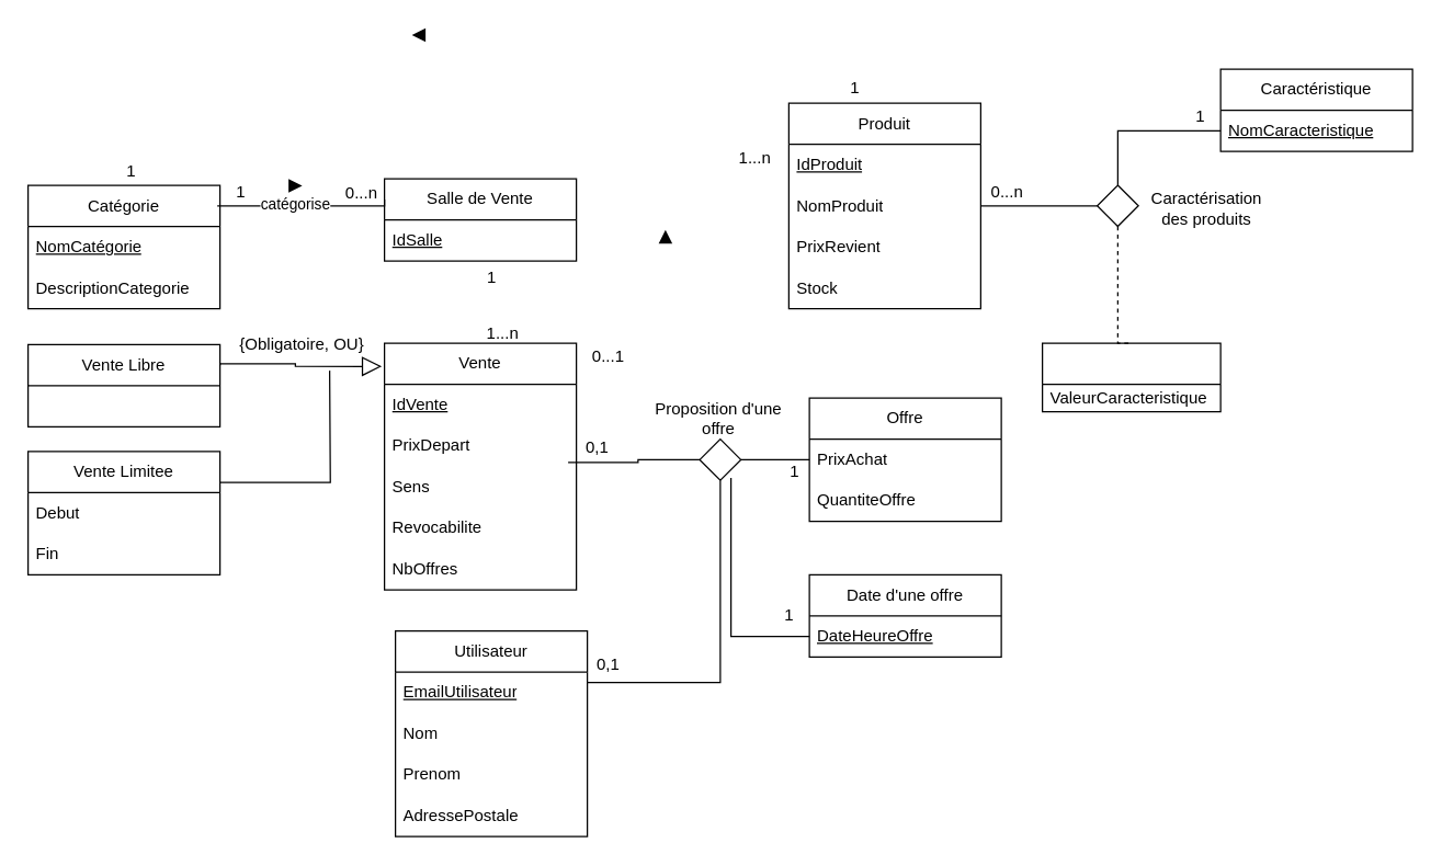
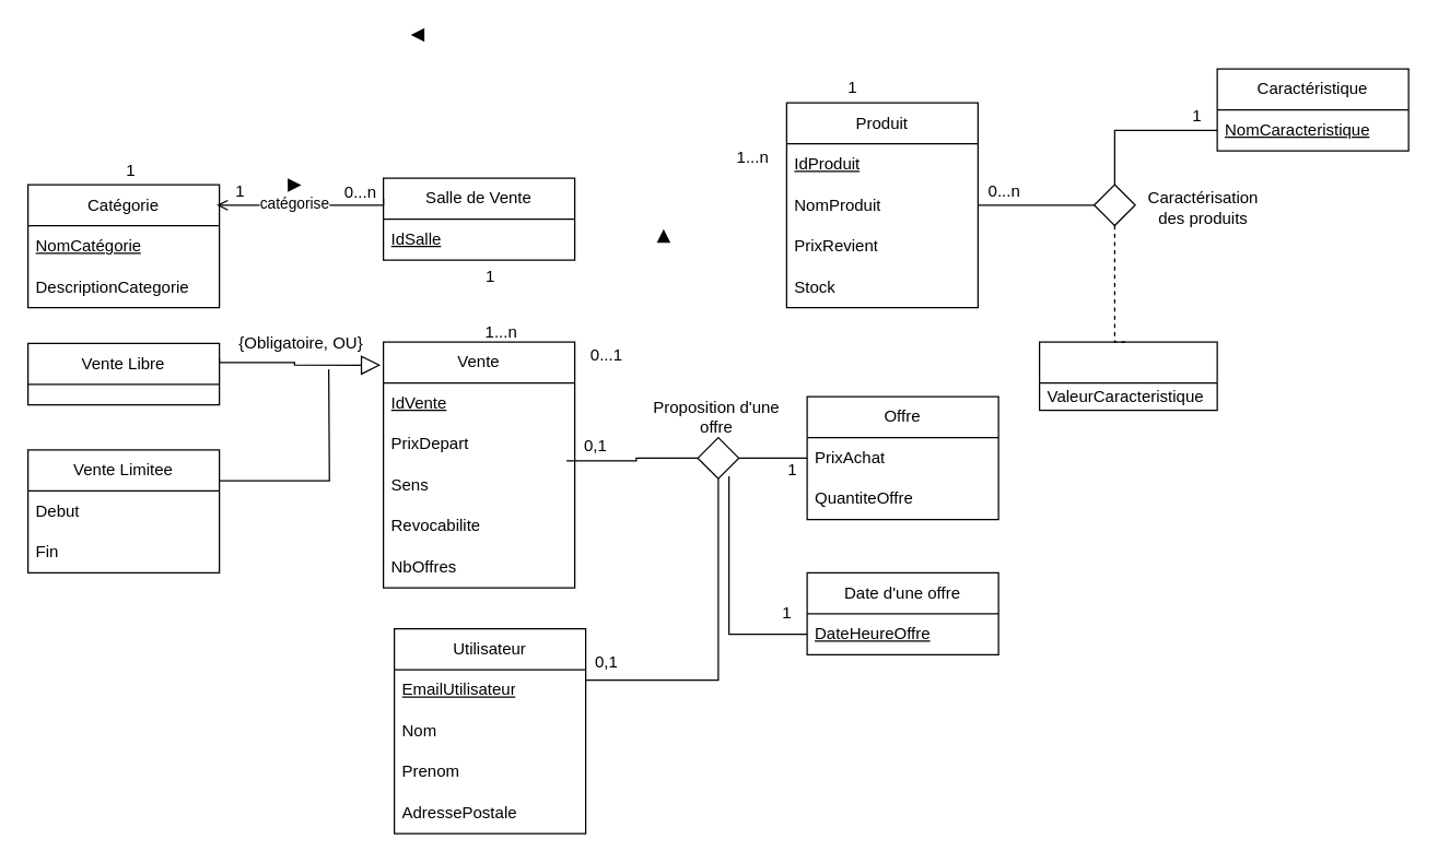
- <mxCell id="36" style="edgeStyle=orthogonalEdgeStyle;rounded=0;orthogonalLoop=1;jettySize=auto;html=1;exitX=0;exitY=0.25;exitDx=0;exitDy=0;entryX=0.986;entryY=0.167;entryDx=0;entryDy=0;entryPerimeter=0;endArrow=none;endFill=0;" parent="1" source="19" target="33" edge="1"><mxGeometry relative="1" as="geometry"><Array as="points"><mxPoint x="280" y="150" /></Array></mxGeometry></mxCell>
+ <mxCell id="36" style="edgeStyle=orthogonalEdgeStyle;rounded=0;orthogonalLoop=1;jettySize=auto;html=1;exitX=0;exitY=0.25;exitDx=0;exitDy=0;entryX=0.986;entryY=0.167;entryDx=0;entryDy=0;entryPerimeter=0;endArrow=open;endFill=0;" parent="1" source="19" target="33" edge="1"><mxGeometry relative="1" as="geometry"><Array as="points"><mxPoint x="280" y="150" /></Array></mxGeometry></mxCell>
- <mxCell id="11" value="Vente Libre" style="swimlane;fontStyle=0;childLayout=stackLayout;horizontal=1;startSize=30;horizontalStack=0;resizeParent=1;resizeParentMax=0;resizeLast=0;collapsible=1;marginBottom=0;whiteSpace=wrap;html=1;" parent="1" vertex="1"><mxGeometry x="20" y="251" width="140" height="60" as="geometry" /></mxCell>
+ <mxCell id="11" value="Vente Libre" style="swimlane;fontStyle=0;childLayout=stackLayout;horizontal=1;startSize=30;horizontalStack=0;resizeParent=1;resizeParentMax=0;resizeLast=0;collapsible=1;marginBottom=0;whiteSpace=wrap;html=1;" parent="1" vertex="1"><mxGeometry x="20" y="251" width="140" height="45" as="geometry" /></mxCell>
